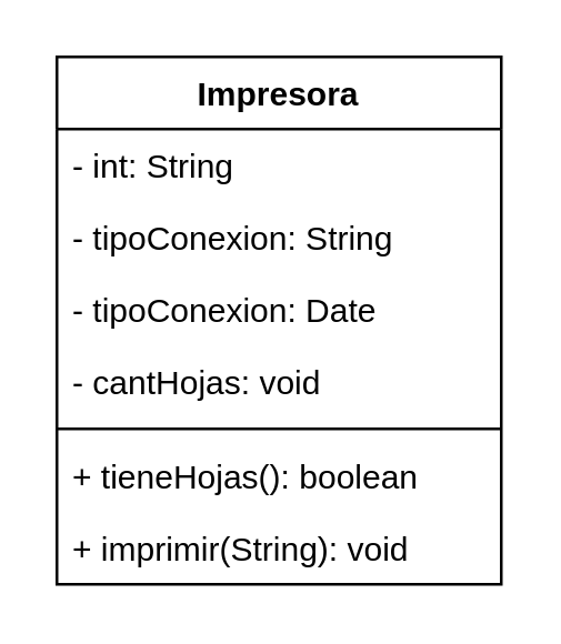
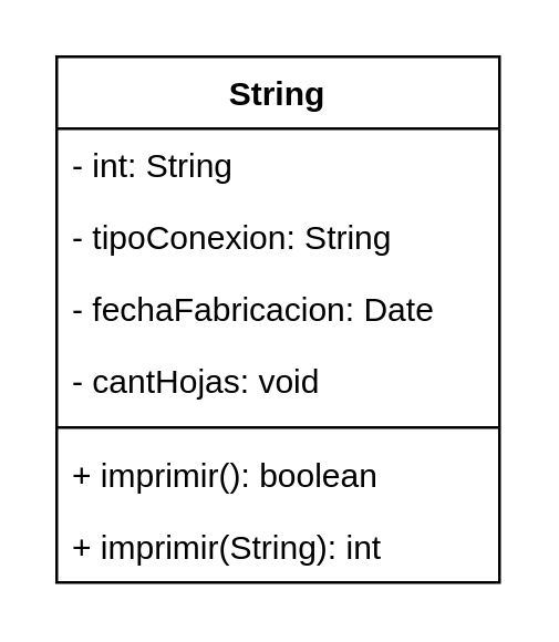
- <mxCell id="2" value="Impresora" style="swimlane;fontStyle=1;align=center;verticalAlign=top;childLayout=stackLayout;horizontal=1;startSize=26;horizontalStack=0;resizeParent=1;resizeParentMax=0;resizeLast=0;collapsible=1;marginBottom=0;" vertex="1" parent="1"><mxGeometry x="20" y="20" width="160" height="190" as="geometry" /></mxCell>
+ <mxCell id="2" value="String" style="swimlane;fontStyle=1;align=center;verticalAlign=top;childLayout=stackLayout;horizontal=1;startSize=26;horizontalStack=0;resizeParent=1;resizeParentMax=0;resizeLast=0;collapsible=1;marginBottom=0;" vertex="1" parent="1"><mxGeometry x="20" y="20" width="160" height="190" as="geometry" /></mxCell>
- <mxCell id="5" value="- tipoConexion: Date" style="text;strokeColor=none;fillColor=none;align=left;verticalAlign=top;spacingLeft=4;spacingRight=4;overflow=hidden;rotatable=0;points=[[0,0.5],[1,0.5]];portConstraint=eastwest;" vertex="1" parent="2"><mxGeometry y="78" width="160" height="26" as="geometry" /></mxCell>
+ <mxCell id="5" value="- fechaFabricacion: Date" style="text;strokeColor=none;fillColor=none;align=left;verticalAlign=top;spacingLeft=4;spacingRight=4;overflow=hidden;rotatable=0;points=[[0,0.5],[1,0.5]];portConstraint=eastwest;" vertex="1" parent="2"><mxGeometry y="78" width="160" height="26" as="geometry" /></mxCell>
- <mxCell id="8" value="+ tieneHojas(): boolean" style="text;strokeColor=none;fillColor=none;align=left;verticalAlign=top;spacingLeft=4;spacingRight=4;overflow=hidden;rotatable=0;points=[[0,0.5],[1,0.5]];portConstraint=eastwest;" vertex="1" parent="2"><mxGeometry y="138" width="160" height="26" as="geometry" /></mxCell>
+ <mxCell id="8" value="+ imprimir(): boolean" style="text;strokeColor=none;fillColor=none;align=left;verticalAlign=top;spacingLeft=4;spacingRight=4;overflow=hidden;rotatable=0;points=[[0,0.5],[1,0.5]];portConstraint=eastwest;" vertex="1" parent="2"><mxGeometry y="138" width="160" height="26" as="geometry" /></mxCell>
- <mxCell id="9" value="+ imprimir(String): void" style="text;strokeColor=none;fillColor=none;align=left;verticalAlign=top;spacingLeft=4;spacingRight=4;overflow=hidden;rotatable=0;points=[[0,0.5],[1,0.5]];portConstraint=eastwest;" vertex="1" parent="2"><mxGeometry y="164" width="160" height="26" as="geometry" /></mxCell>
+ <mxCell id="9" value="+ imprimir(String): int" style="text;strokeColor=none;fillColor=none;align=left;verticalAlign=top;spacingLeft=4;spacingRight=4;overflow=hidden;rotatable=0;points=[[0,0.5],[1,0.5]];portConstraint=eastwest;" vertex="1" parent="2"><mxGeometry y="164" width="160" height="26" as="geometry" /></mxCell>
